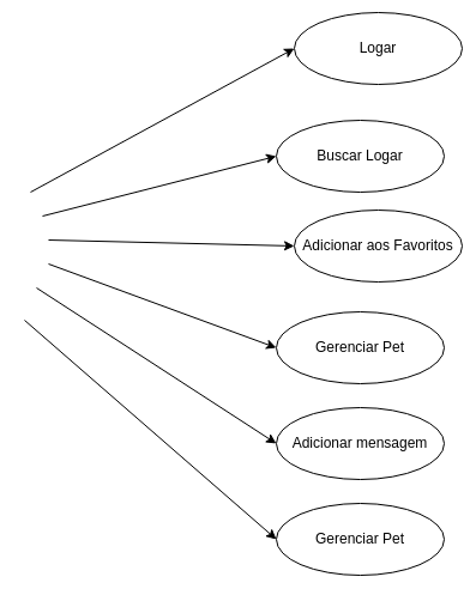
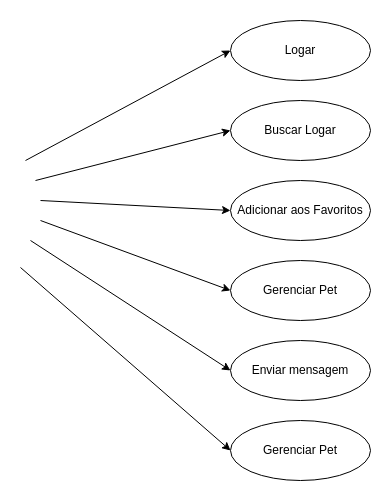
- <mxCell id="2" value="Logar&lt;br&gt;" style="ellipse;whiteSpace=wrap;html=1;" parent="1" vertex="1"><mxGeometry x="245" y="10" width="140" height="60" as="geometry" /></mxCell>
+ <mxCell id="2" value="Logar&lt;br&gt;" style="ellipse;whiteSpace=wrap;html=1;" parent="1" vertex="1"><mxGeometry x="230" y="20" width="140" height="60" as="geometry" /></mxCell>
- <mxCell id="4" value="Adicionar aos Favoritos&lt;br&gt;" style="ellipse;whiteSpace=wrap;html=1;" parent="1" vertex="1"><mxGeometry x="245" y="175" width="140" height="60" as="geometry" /></mxCell>
+ <mxCell id="4" value="Adicionar aos Favoritos&lt;br&gt;" style="ellipse;whiteSpace=wrap;html=1;" parent="1" vertex="1"><mxGeometry x="230" y="180" width="140" height="60" as="geometry" /></mxCell>
- <mxCell id="5" value="Adicionar mensagem" style="ellipse;whiteSpace=wrap;html=1;" parent="1" vertex="1"><mxGeometry x="230" y="340" width="140" height="60" as="geometry" /></mxCell>
+ <mxCell id="5" value="Enviar mensagem" style="ellipse;whiteSpace=wrap;html=1;" parent="1" vertex="1"><mxGeometry x="230" y="340" width="140" height="60" as="geometry" /></mxCell>
